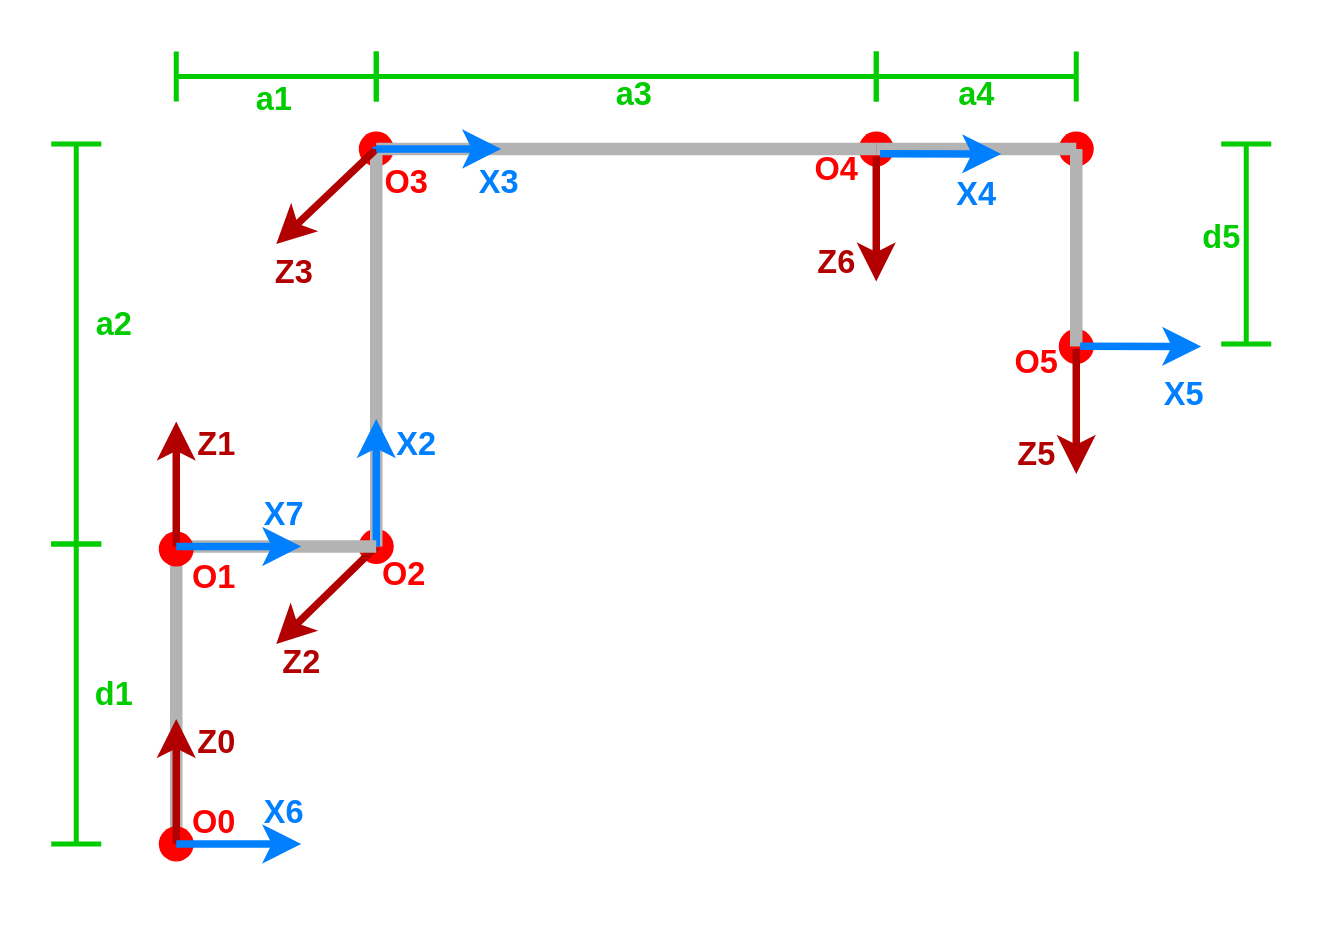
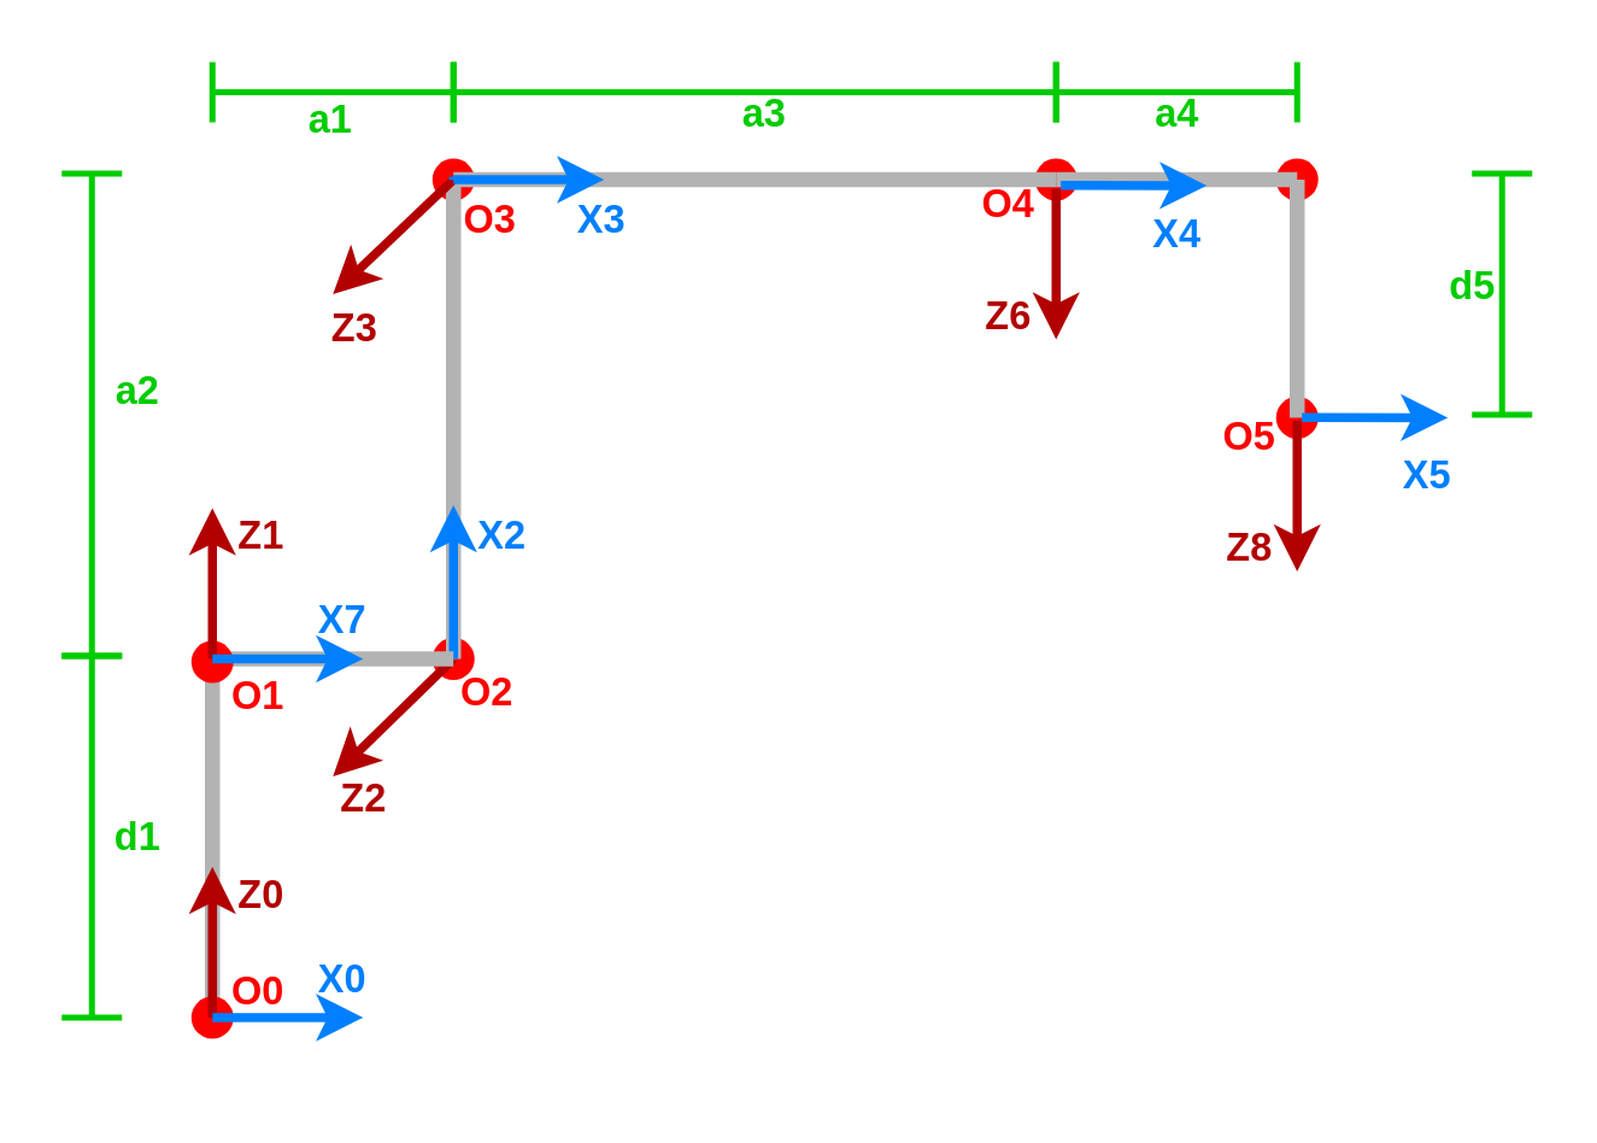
- <mxCell id="55" value="&lt;font color=&quot;#b20000&quot; size=&quot;1&quot;&gt;&lt;b style=&quot;font-size: 13px&quot;&gt;Z5&lt;/b&gt;&lt;/font&gt;" style="text;html=1;resizable=0;autosize=1;align=center;verticalAlign=middle;points=[];fillColor=none;strokeColor=none;rounded=0;fontSize=10;" parent="1" vertex="1"><mxGeometry x="399" y="171" width="30" height="20" as="geometry" /></mxCell>
+ <mxCell id="55" value="&lt;font color=&quot;#b20000&quot; size=&quot;1&quot;&gt;&lt;b style=&quot;font-size: 13px&quot;&gt;Z8&lt;/b&gt;&lt;/font&gt;" style="text;html=1;resizable=0;autosize=1;align=center;verticalAlign=middle;points=[];fillColor=none;strokeColor=none;rounded=0;fontSize=10;" parent="1" vertex="1"><mxGeometry x="399" y="171" width="30" height="20" as="geometry" /></mxCell>
- <mxCell id="46" value="&lt;font color=&quot;#007fff&quot; size=&quot;1&quot;&gt;&lt;b style=&quot;font-size: 13px&quot;&gt;X6&lt;/b&gt;&lt;/font&gt;" style="text;html=1;resizable=0;autosize=1;align=center;verticalAlign=middle;points=[];fillColor=none;strokeColor=none;rounded=0;fontSize=10;" parent="1" vertex="1"><mxGeometry x="98" y="314" width="30" height="20" as="geometry" /></mxCell>
+ <mxCell id="46" value="&lt;font color=&quot;#007fff&quot; size=&quot;1&quot;&gt;&lt;b style=&quot;font-size: 13px&quot;&gt;X0&lt;/b&gt;&lt;/font&gt;" style="text;html=1;resizable=0;autosize=1;align=center;verticalAlign=middle;points=[];fillColor=none;strokeColor=none;rounded=0;fontSize=10;" parent="1" vertex="1"><mxGeometry x="98" y="314" width="30" height="20" as="geometry" /></mxCell>
